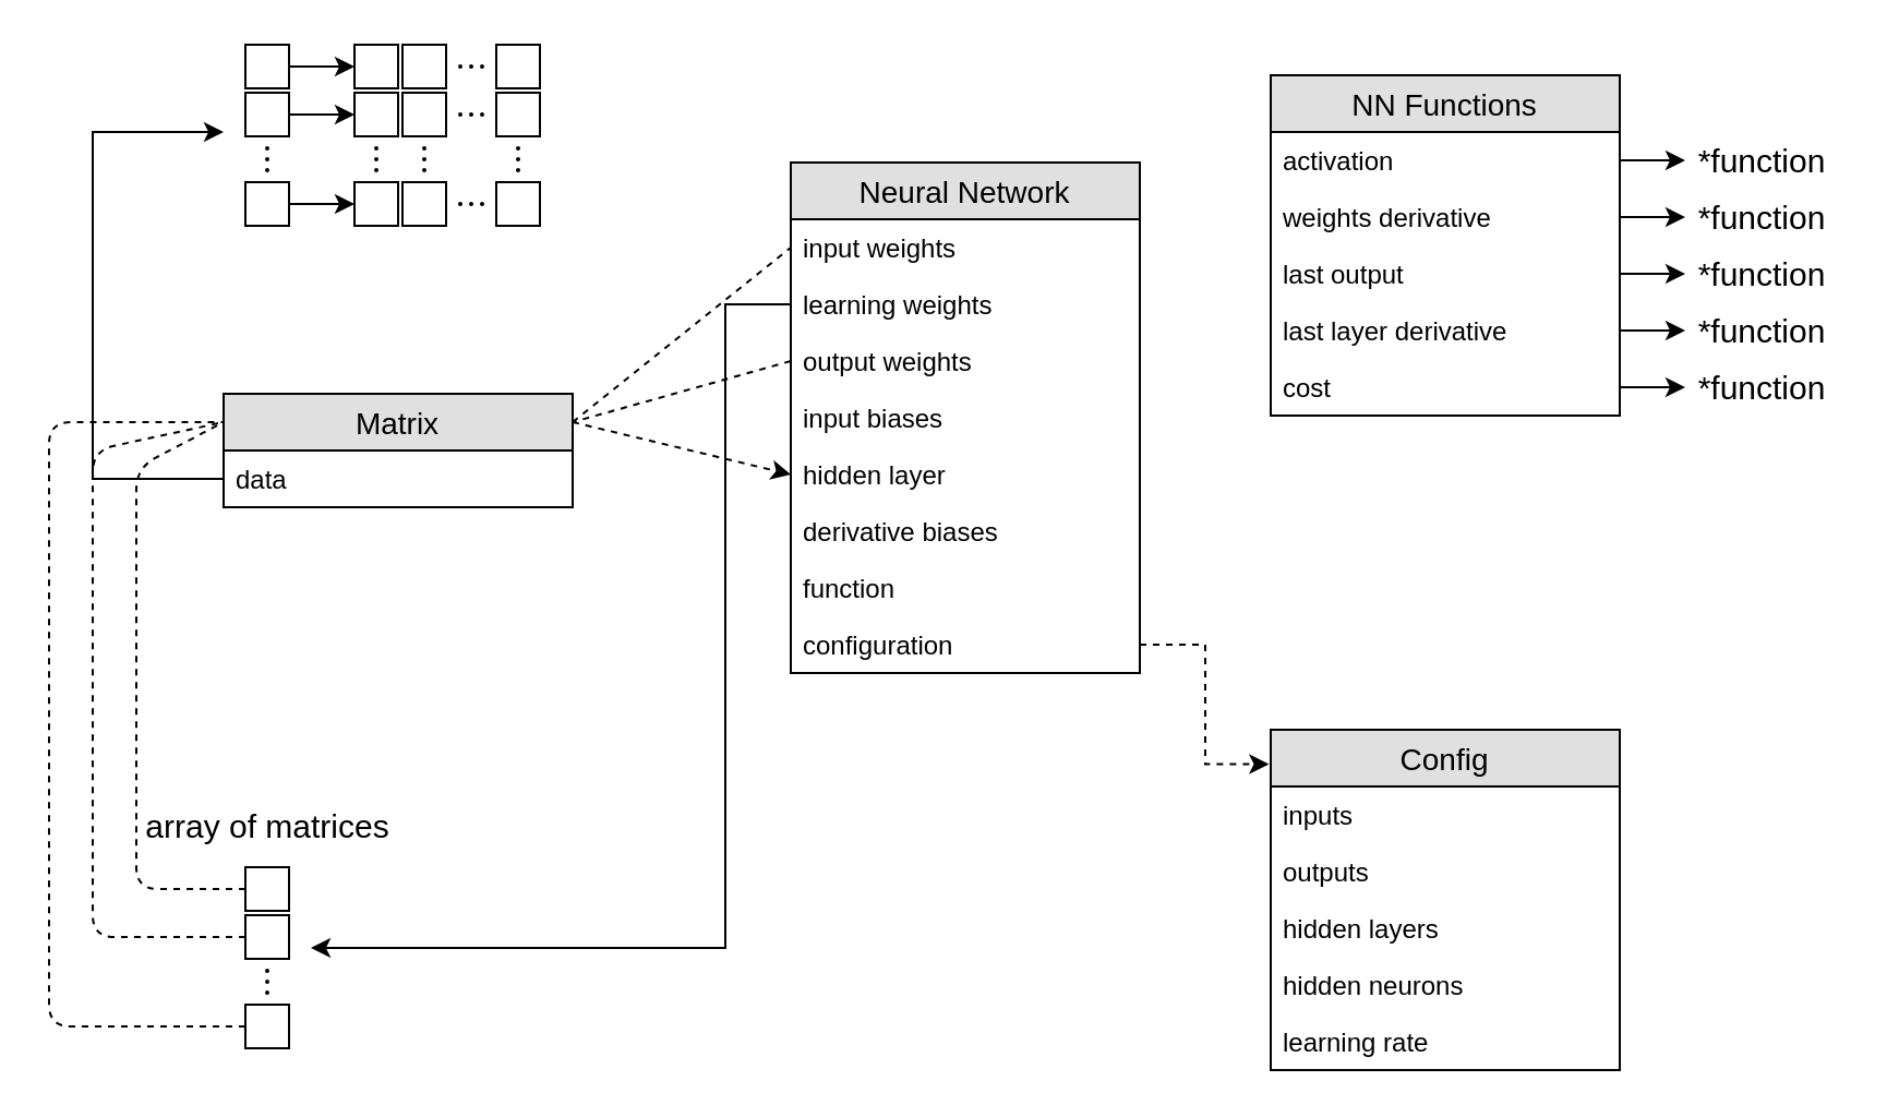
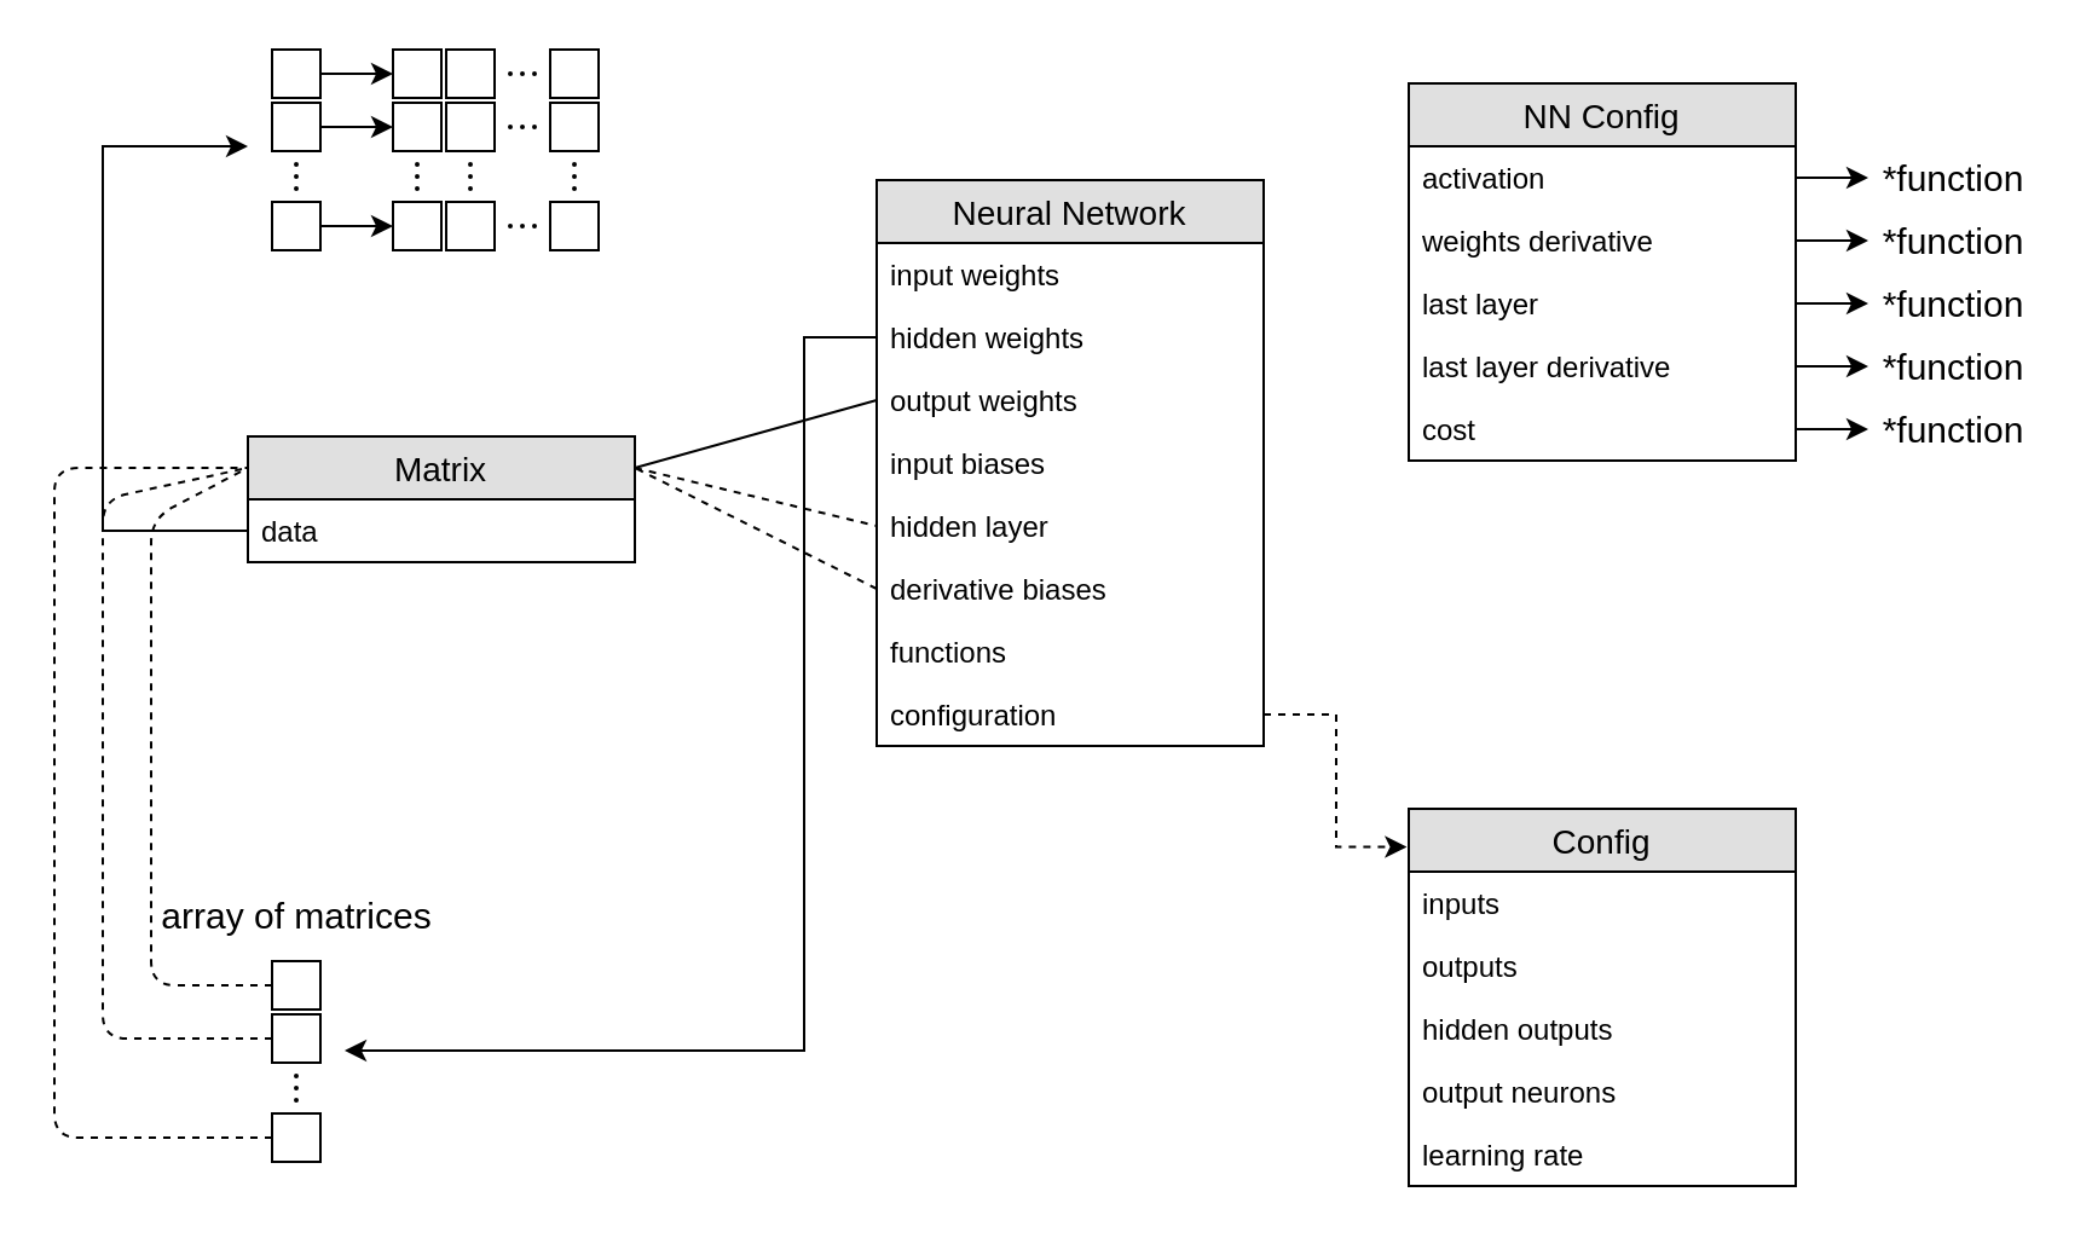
- <mxCell id="52" value="NN Functions" style="swimlane;fontStyle=0;childLayout=stackLayout;horizontal=1;startSize=26;fillColor=#e0e0e0;horizontalStack=0;resizeParent=1;resizeParentMax=0;resizeLast=0;collapsible=1;marginBottom=0;swimlaneFillColor=#ffffff;align=center;fontSize=14;" vertex="1" parent="1"><mxGeometry x="582" y="34" width="160" height="156" as="geometry" /></mxCell>
+ <mxCell id="52" value="NN Config" style="swimlane;fontStyle=0;childLayout=stackLayout;horizontal=1;startSize=26;fillColor=#e0e0e0;horizontalStack=0;resizeParent=1;resizeParentMax=0;resizeLast=0;collapsible=1;marginBottom=0;swimlaneFillColor=#ffffff;align=center;fontSize=14;" vertex="1" parent="1"><mxGeometry x="582" y="34" width="160" height="156" as="geometry" /></mxCell>
- <mxCell id="55" value="last output" style="text;strokeColor=none;fillColor=none;spacingLeft=4;spacingRight=4;overflow=hidden;rotatable=0;points=[[0,0.5],[1,0.5]];portConstraint=eastwest;fontSize=12;" vertex="1" parent="52"><mxGeometry y="78" width="160" height="26" as="geometry" /></mxCell>
+ <mxCell id="55" value="last layer" style="text;strokeColor=none;fillColor=none;spacingLeft=4;spacingRight=4;overflow=hidden;rotatable=0;points=[[0,0.5],[1,0.5]];portConstraint=eastwest;fontSize=12;" vertex="1" parent="52"><mxGeometry y="78" width="160" height="26" as="geometry" /></mxCell>
- <mxCell id="45" value="learning weights" style="text;strokeColor=none;fillColor=none;spacingLeft=4;spacingRight=4;overflow=hidden;rotatable=0;points=[[0,0.5],[1,0.5]];portConstraint=eastwest;fontSize=12;" parent="43" vertex="1"><mxGeometry y="52" width="160" height="26" as="geometry" /></mxCell>
+ <mxCell id="45" value="hidden weights" style="text;strokeColor=none;fillColor=none;spacingLeft=4;spacingRight=4;overflow=hidden;rotatable=0;points=[[0,0.5],[1,0.5]];portConstraint=eastwest;fontSize=12;" parent="43" vertex="1"><mxGeometry y="52" width="160" height="26" as="geometry" /></mxCell>
- <mxCell id="39" value="" style="endArrow=none;dashed=1;html=1;fontSize=15;entryX=0;entryY=0.5;entryDx=0;entryDy=0;exitX=1;exitY=0.25;exitDx=0;exitDy=0;" edge="1" parent="1" source="85" target="44"><mxGeometry width="50" height="50" relative="1" as="geometry"><mxPoint x="192" y="104" as="sourcePoint" /><mxPoint x="392" y="104" as="targetPoint" /></mxGeometry></mxCell>
- <mxCell id="40" value="" style="endArrow=none;dashed=1;html=1;fontSize=15;exitX=0;exitY=0.5;exitDx=0;exitDy=0;entryX=1;entryY=0.25;entryDx=0;entryDy=0;" edge="1" parent="1" source="46" target="85"><mxGeometry width="50" height="50" relative="1" as="geometry"><mxPoint x="342" y="154" as="sourcePoint" /><mxPoint x="262" y="54" as="targetPoint" /></mxGeometry></mxCell>
+ <mxCell id="40" value="" style="endArrow=none;dashed=0;html=1;fontSize=15;exitX=0;exitY=0.5;exitDx=0;exitDy=0;entryX=1;entryY=0.25;entryDx=0;entryDy=0;" edge="1" parent="1" source="46" target="85"><mxGeometry width="50" height="50" relative="1" as="geometry"><mxPoint x="342" y="154" as="sourcePoint" /><mxPoint x="262" y="54" as="targetPoint" /></mxGeometry></mxCell>
+ <mxCell id="42" value="" style="endArrow=none;dashed=1;html=1;fontSize=15;exitX=0;exitY=0.5;exitDx=0;exitDy=0;entryX=1;entryY=0.25;entryDx=0;entryDy=0;" edge="1" parent="1" source="49" target="85"><mxGeometry width="50" height="50" relative="1" as="geometry"><mxPoint x="342" y="274" as="sourcePoint" /><mxPoint x="252" y="104" as="targetPoint" /></mxGeometry></mxCell>
- <mxCell id="41" value="" style="endArrow=classic;dashed=1;html=1;fontSize=15;entryX=0;entryY=0.5;entryDx=0;entryDy=0;exitX=1;exitY=0.25;exitDx=0;exitDy=0;" edge="1" parent="1" source="85" target="48"><mxGeometry width="50" height="50" relative="1" as="geometry"><mxPoint x="262" y="114" as="sourcePoint" /><mxPoint x="462" y="64" as="targetPoint" /></mxGeometry></mxCell>
+ <mxCell id="41" value="" style="endArrow=none;dashed=1;html=1;fontSize=15;entryX=0;entryY=0.5;entryDx=0;entryDy=0;exitX=1;exitY=0.25;exitDx=0;exitDy=0;" edge="1" parent="1" source="85" target="48"><mxGeometry width="50" height="50" relative="1" as="geometry"><mxPoint x="262" y="114" as="sourcePoint" /><mxPoint x="462" y="64" as="targetPoint" /></mxGeometry></mxCell>
- <mxCell id="50" value="function" style="text;strokeColor=none;fillColor=none;spacingLeft=4;spacingRight=4;overflow=hidden;rotatable=0;points=[[0,0.5],[1,0.5]];portConstraint=eastwest;fontSize=12;" vertex="1" parent="43"><mxGeometry y="182" width="160" height="26" as="geometry" /></mxCell>
+ <mxCell id="50" value="functions" style="text;strokeColor=none;fillColor=none;spacingLeft=4;spacingRight=4;overflow=hidden;rotatable=0;points=[[0,0.5],[1,0.5]];portConstraint=eastwest;fontSize=12;" vertex="1" parent="43"><mxGeometry y="182" width="160" height="26" as="geometry" /></mxCell>
- <mxCell id="71" value="hidden layers" style="text;strokeColor=none;fillColor=none;spacingLeft=4;spacingRight=4;overflow=hidden;rotatable=0;points=[[0,0.5],[1,0.5]];portConstraint=eastwest;fontSize=12;" vertex="1" parent="68"><mxGeometry y="78" width="160" height="26" as="geometry" /></mxCell>
+ <mxCell id="71" value="hidden outputs" style="text;strokeColor=none;fillColor=none;spacingLeft=4;spacingRight=4;overflow=hidden;rotatable=0;points=[[0,0.5],[1,0.5]];portConstraint=eastwest;fontSize=12;" vertex="1" parent="68"><mxGeometry y="78" width="160" height="26" as="geometry" /></mxCell>
- <mxCell id="72" value="hidden neurons" style="text;strokeColor=none;fillColor=none;spacingLeft=4;spacingRight=4;overflow=hidden;rotatable=0;points=[[0,0.5],[1,0.5]];portConstraint=eastwest;fontSize=12;" vertex="1" parent="68"><mxGeometry y="104" width="160" height="26" as="geometry" /></mxCell>
+ <mxCell id="72" value="output neurons" style="text;strokeColor=none;fillColor=none;spacingLeft=4;spacingRight=4;overflow=hidden;rotatable=0;points=[[0,0.5],[1,0.5]];portConstraint=eastwest;fontSize=12;" vertex="1" parent="68"><mxGeometry y="104" width="160" height="26" as="geometry" /></mxCell>
